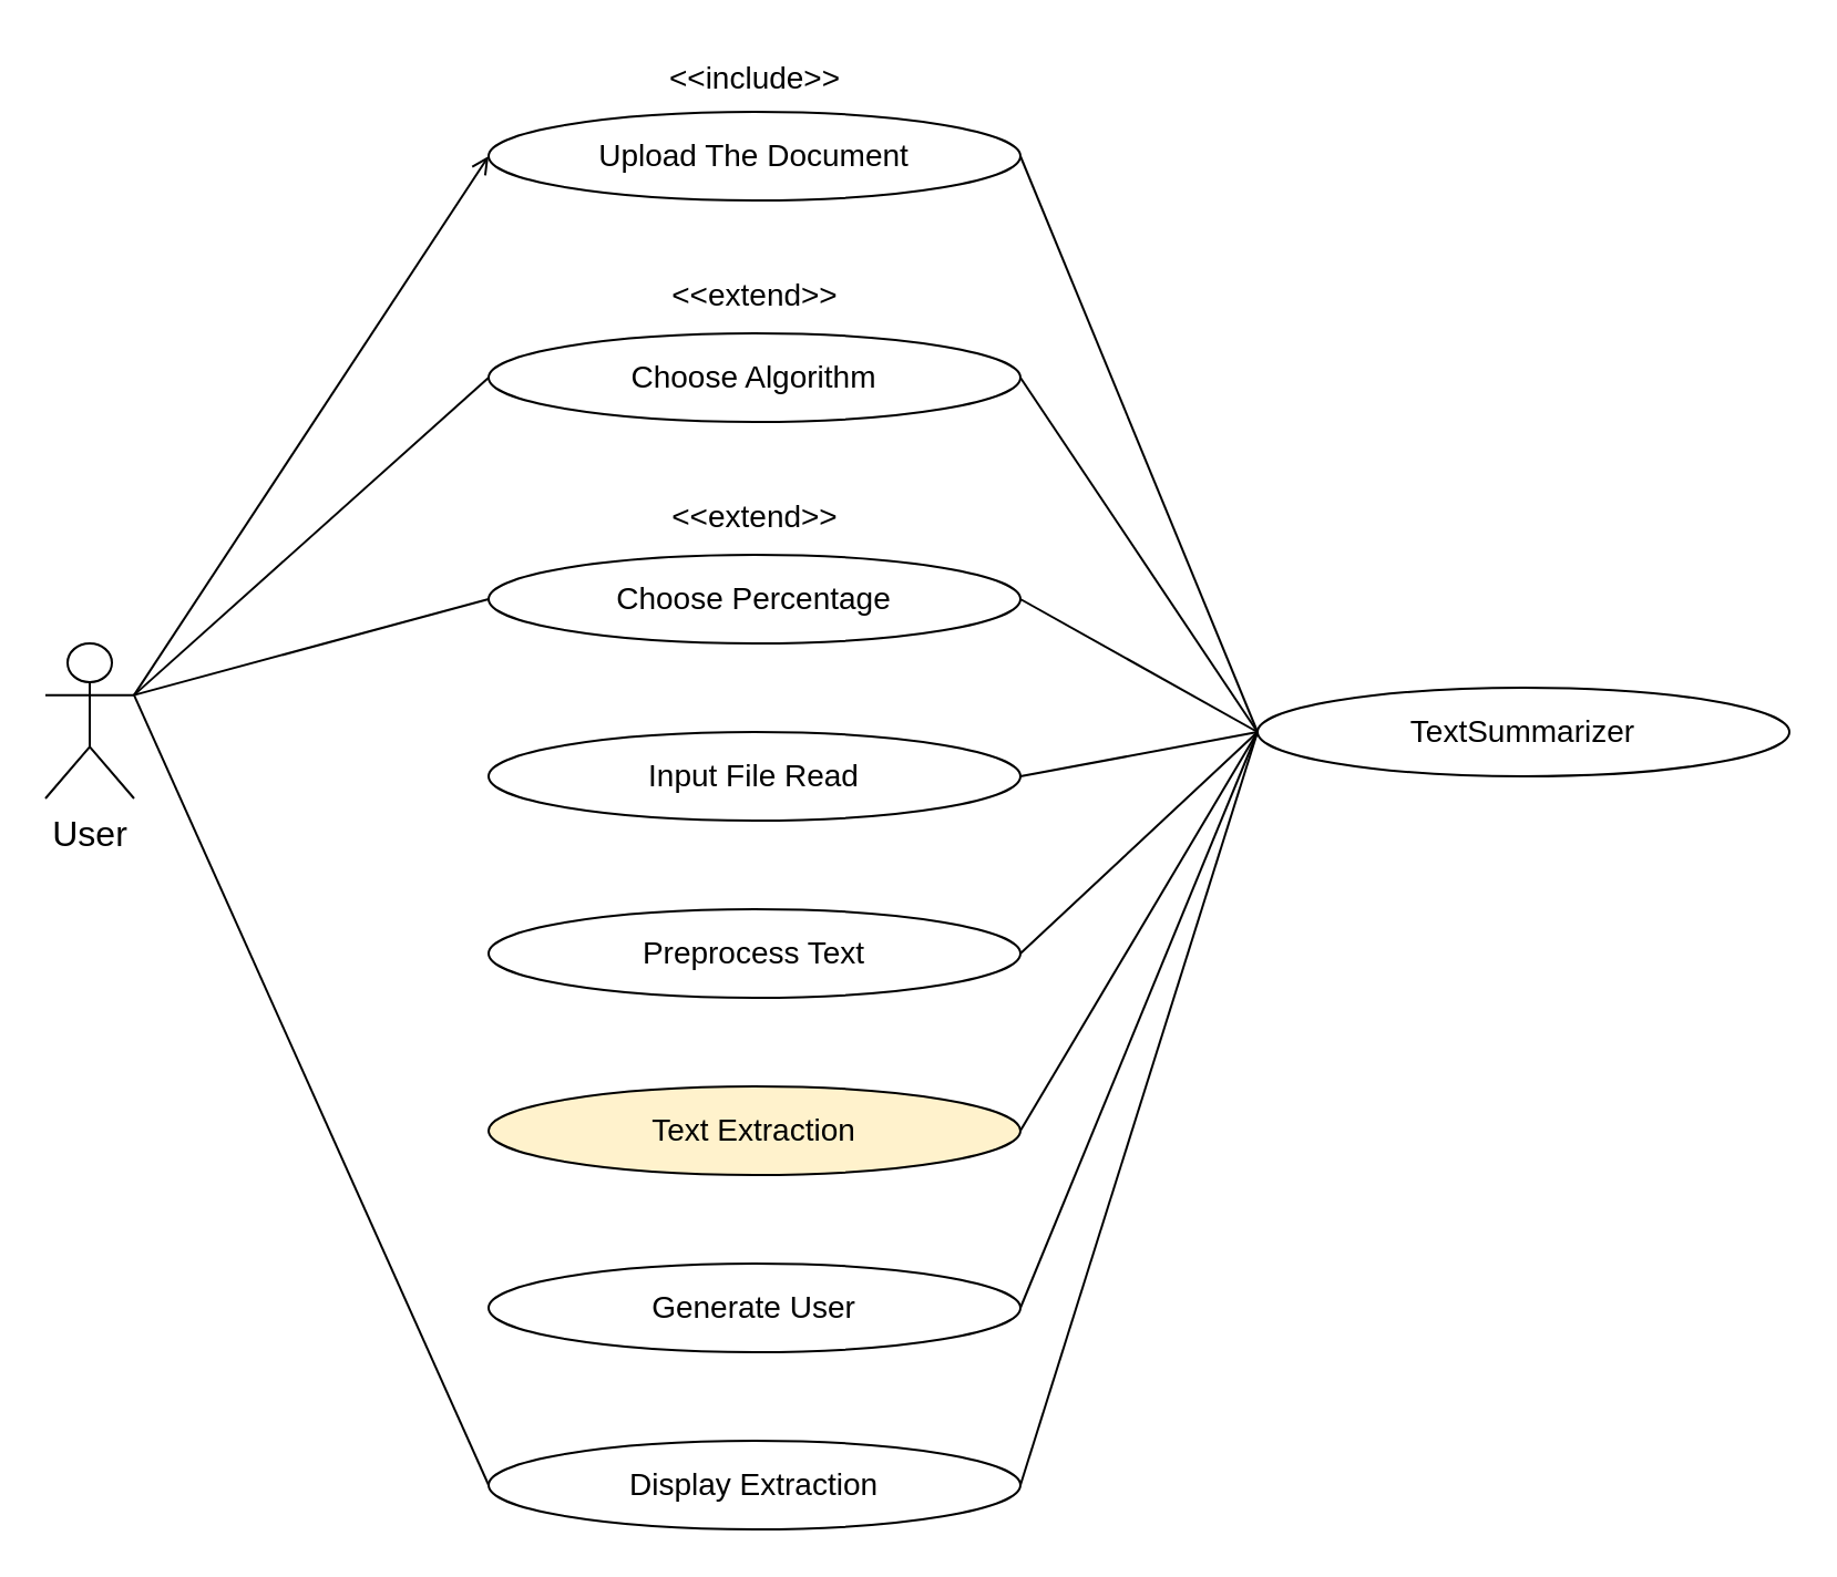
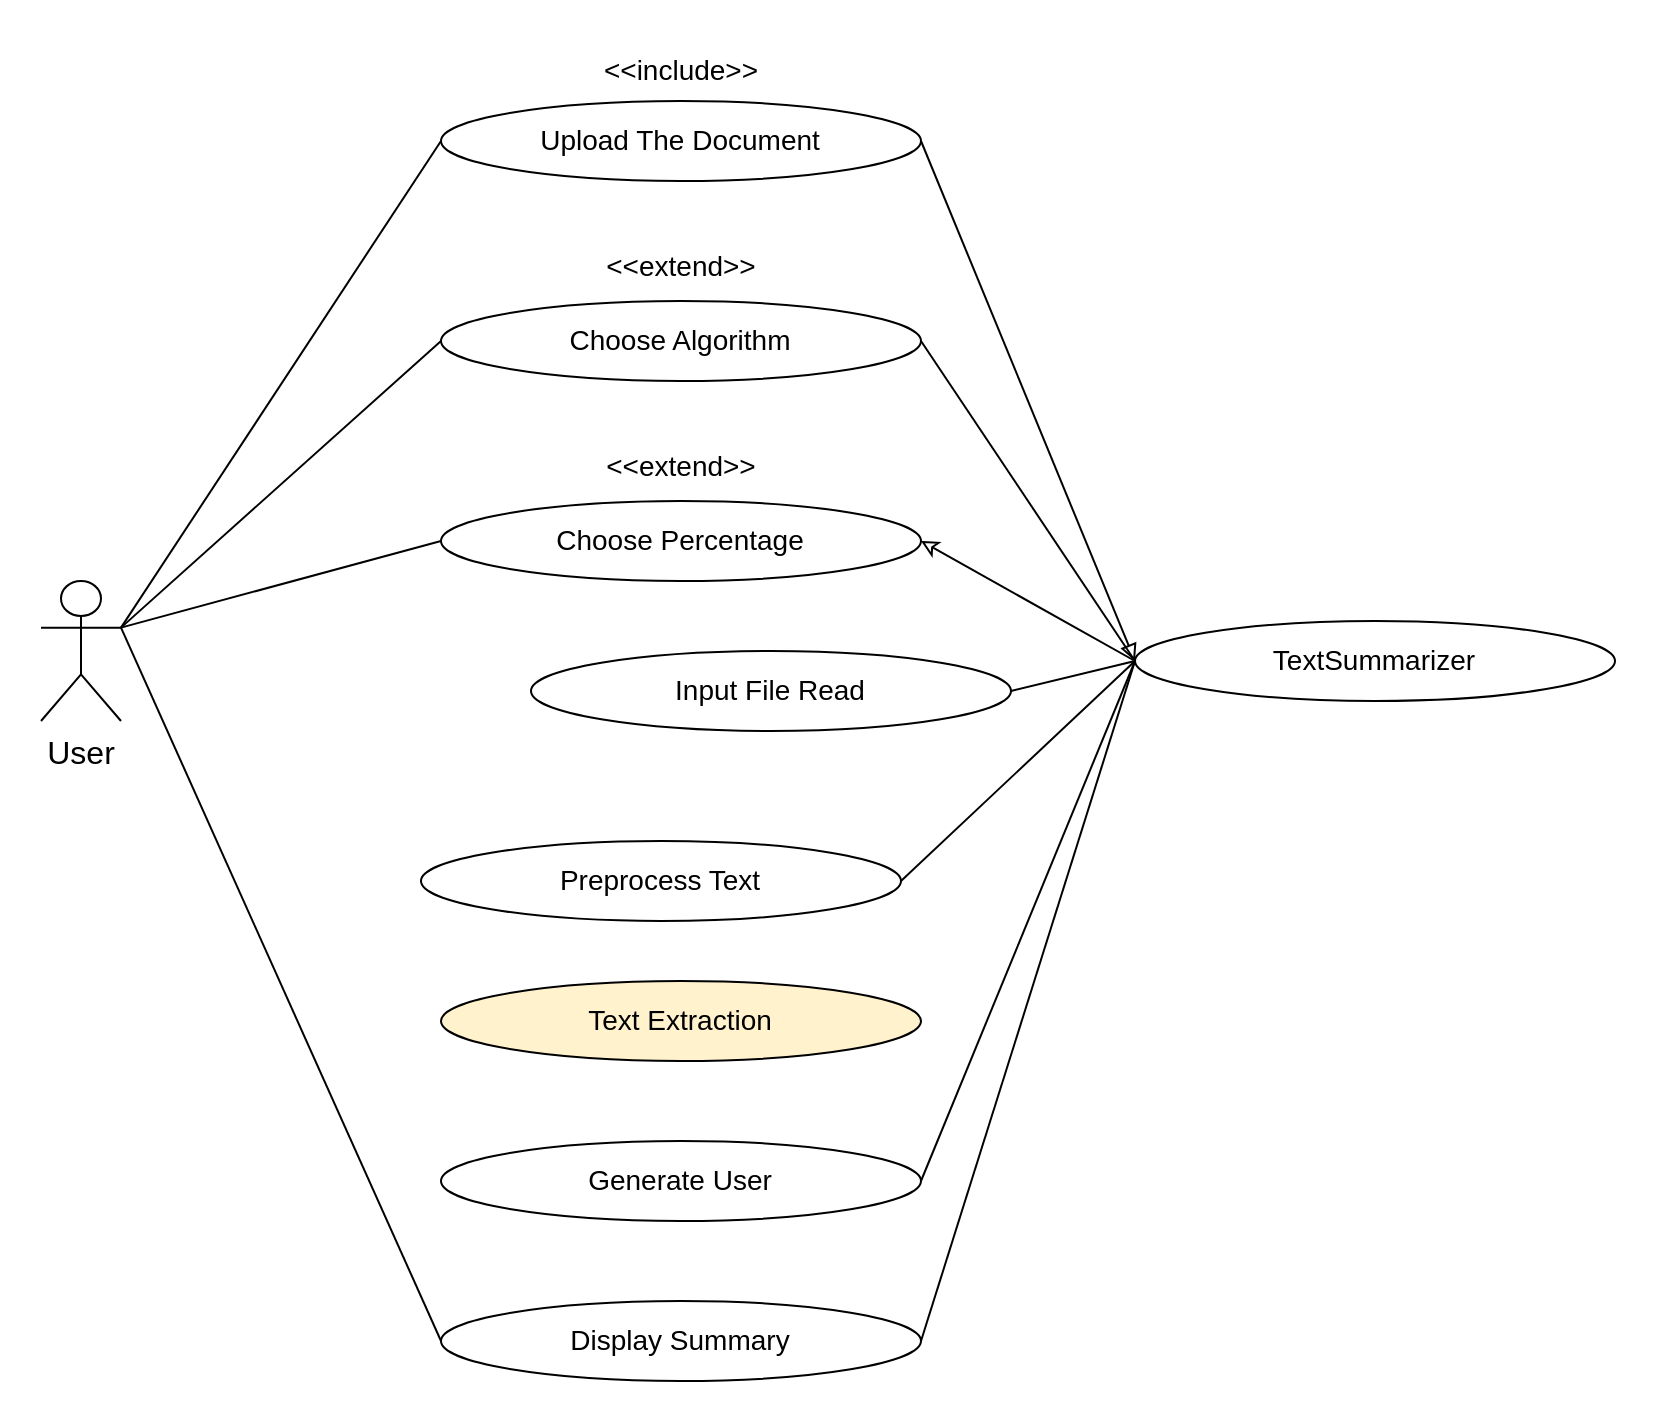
- <mxCell id="2" style="rounded=0;orthogonalLoop=1;jettySize=auto;html=1;exitX=1;exitY=0.333;exitDx=0;exitDy=0;exitPerimeter=0;entryX=0;entryY=0.5;entryDx=0;entryDy=0;endArrow=open;endFill=0;" edge="1" parent="1" source="6" target="9"><mxGeometry relative="1" as="geometry" /></mxCell>
+ <mxCell id="2" style="rounded=0;orthogonalLoop=1;jettySize=auto;html=1;exitX=1;exitY=0.333;exitDx=0;exitDy=0;exitPerimeter=0;entryX=0;entryY=0.5;entryDx=0;entryDy=0;endArrow=none;endFill=0;" edge="1" parent="1" source="6" target="9"><mxGeometry relative="1" as="geometry" /></mxCell>
- <mxCell id="16" style="rounded=0;orthogonalLoop=1;jettySize=auto;html=1;exitX=0;exitY=0.5;exitDx=0;exitDy=0;entryX=1;entryY=0.5;entryDx=0;entryDy=0;endArrow=none;endFill=0;" edge="1" parent="1" source="22" target="11"><mxGeometry relative="1" as="geometry" /></mxCell>
+ <mxCell id="16" style="rounded=0;orthogonalLoop=1;jettySize=auto;html=1;exitX=0;exitY=0.5;exitDx=0;exitDy=0;entryX=1;entryY=0.5;entryDx=0;entryDy=0;endArrow=classic;endFill=0;" edge="1" parent="1" source="22" target="11"><mxGeometry relative="1" as="geometry" /></mxCell>
- <mxCell id="8" style="rounded=0;orthogonalLoop=1;jettySize=auto;html=1;exitX=1;exitY=0.5;exitDx=0;exitDy=0;entryX=0;entryY=0.5;entryDx=0;entryDy=0;endArrow=none;endFill=0;" edge="1" parent="1" source="9" target="22"><mxGeometry relative="1" as="geometry" /></mxCell>
+ <mxCell id="8" style="rounded=0;orthogonalLoop=1;jettySize=auto;html=1;exitX=1;exitY=0.5;exitDx=0;exitDy=0;entryX=0;entryY=0.5;entryDx=0;entryDy=0;endArrow=block;endFill=0;" edge="1" parent="1" source="9" target="22"><mxGeometry relative="1" as="geometry" /></mxCell>
- <mxCell id="12" value="Input File Read" style="ellipse;whiteSpace=wrap;html=1;fontSize=14;" vertex="1" parent="1"><mxGeometry x="220" y="330" width="240" height="40" as="geometry" /></mxCell>
+ <mxCell id="12" value="Input File Read" style="ellipse;whiteSpace=wrap;html=1;fontSize=14;" vertex="1" parent="1"><mxGeometry x="265" y="325" width="240" height="40" as="geometry" /></mxCell>
- <mxCell id="19" style="rounded=0;orthogonalLoop=1;jettySize=auto;html=1;exitX=0;exitY=0.5;exitDx=0;exitDy=0;entryX=1;entryY=0.5;entryDx=0;entryDy=0;endArrow=none;endFill=0;" edge="1" parent="1" source="22" target="14"><mxGeometry relative="1" as="geometry" /></mxCell>
- <mxCell id="13" value="Preprocess Text" style="ellipse;whiteSpace=wrap;html=1;fontSize=14;" vertex="1" parent="1"><mxGeometry x="220" y="410" width="240" height="40" as="geometry" /></mxCell>
+ <mxCell id="13" value="Preprocess Text" style="ellipse;whiteSpace=wrap;html=1;fontSize=14;" vertex="1" parent="1"><mxGeometry x="210" y="420" width="240" height="40" as="geometry" /></mxCell>
- <mxCell id="23" value="Display Extraction" style="ellipse;whiteSpace=wrap;html=1;fontSize=14;" vertex="1" parent="1"><mxGeometry x="220" y="650" width="240" height="40" as="geometry" /></mxCell>
+ <mxCell id="23" value="Display Summary" style="ellipse;whiteSpace=wrap;html=1;fontSize=14;" vertex="1" parent="1"><mxGeometry x="220" y="650" width="240" height="40" as="geometry" /></mxCell>
